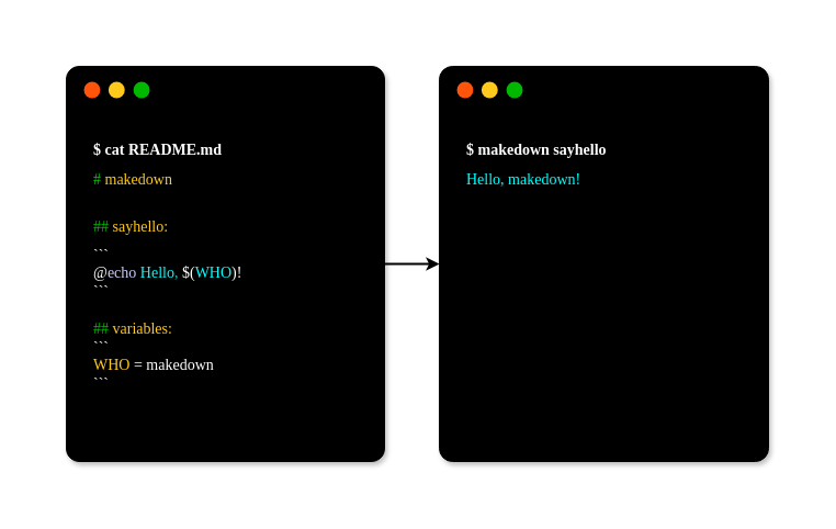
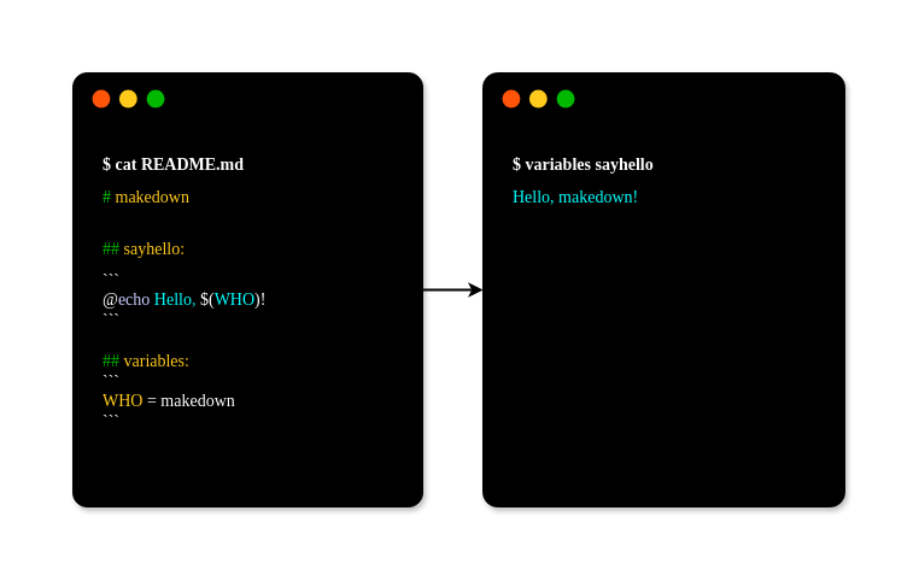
- <mxCell id="15" value="&lt;h1 style=&quot;font-size: 14px&quot;&gt;$ makedown sayhello&lt;/h1&gt;&lt;div&gt;&lt;font color=&quot;#00ffff&quot;&gt;Hello, makedown!&lt;/font&gt;&lt;/div&gt;&lt;div&gt;&lt;br&gt;&lt;/div&gt;&lt;div&gt;&lt;br&gt;&lt;/div&gt;" style="text;html=1;strokeColor=none;fillColor=none;spacing=5;spacingTop=-20;whiteSpace=wrap;overflow=hidden;rounded=0;shadow=0;glass=0;sketch=0;fontFamily=JetBrains Mono;fontSize=14;fontColor=#FFFFFF;labelBackgroundColor=#000000;" parent="1" vertex="1"><mxGeometry x="420" y="130" width="260" height="240" as="geometry" /></mxCell>
+ <mxCell id="15" value="&lt;h1 style=&quot;font-size: 14px&quot;&gt;$ variables sayhello&lt;/h1&gt;&lt;div&gt;&lt;font color=&quot;#00ffff&quot;&gt;Hello, makedown!&lt;/font&gt;&lt;/div&gt;&lt;div&gt;&lt;br&gt;&lt;/div&gt;&lt;div&gt;&lt;br&gt;&lt;/div&gt;" style="text;html=1;strokeColor=none;fillColor=none;spacing=5;spacingTop=-20;whiteSpace=wrap;overflow=hidden;rounded=0;shadow=0;glass=0;sketch=0;fontFamily=JetBrains Mono;fontSize=14;fontColor=#FFFFFF;labelBackgroundColor=#000000;" parent="1" vertex="1"><mxGeometry x="420" y="130" width="260" height="240" as="geometry" /></mxCell>
